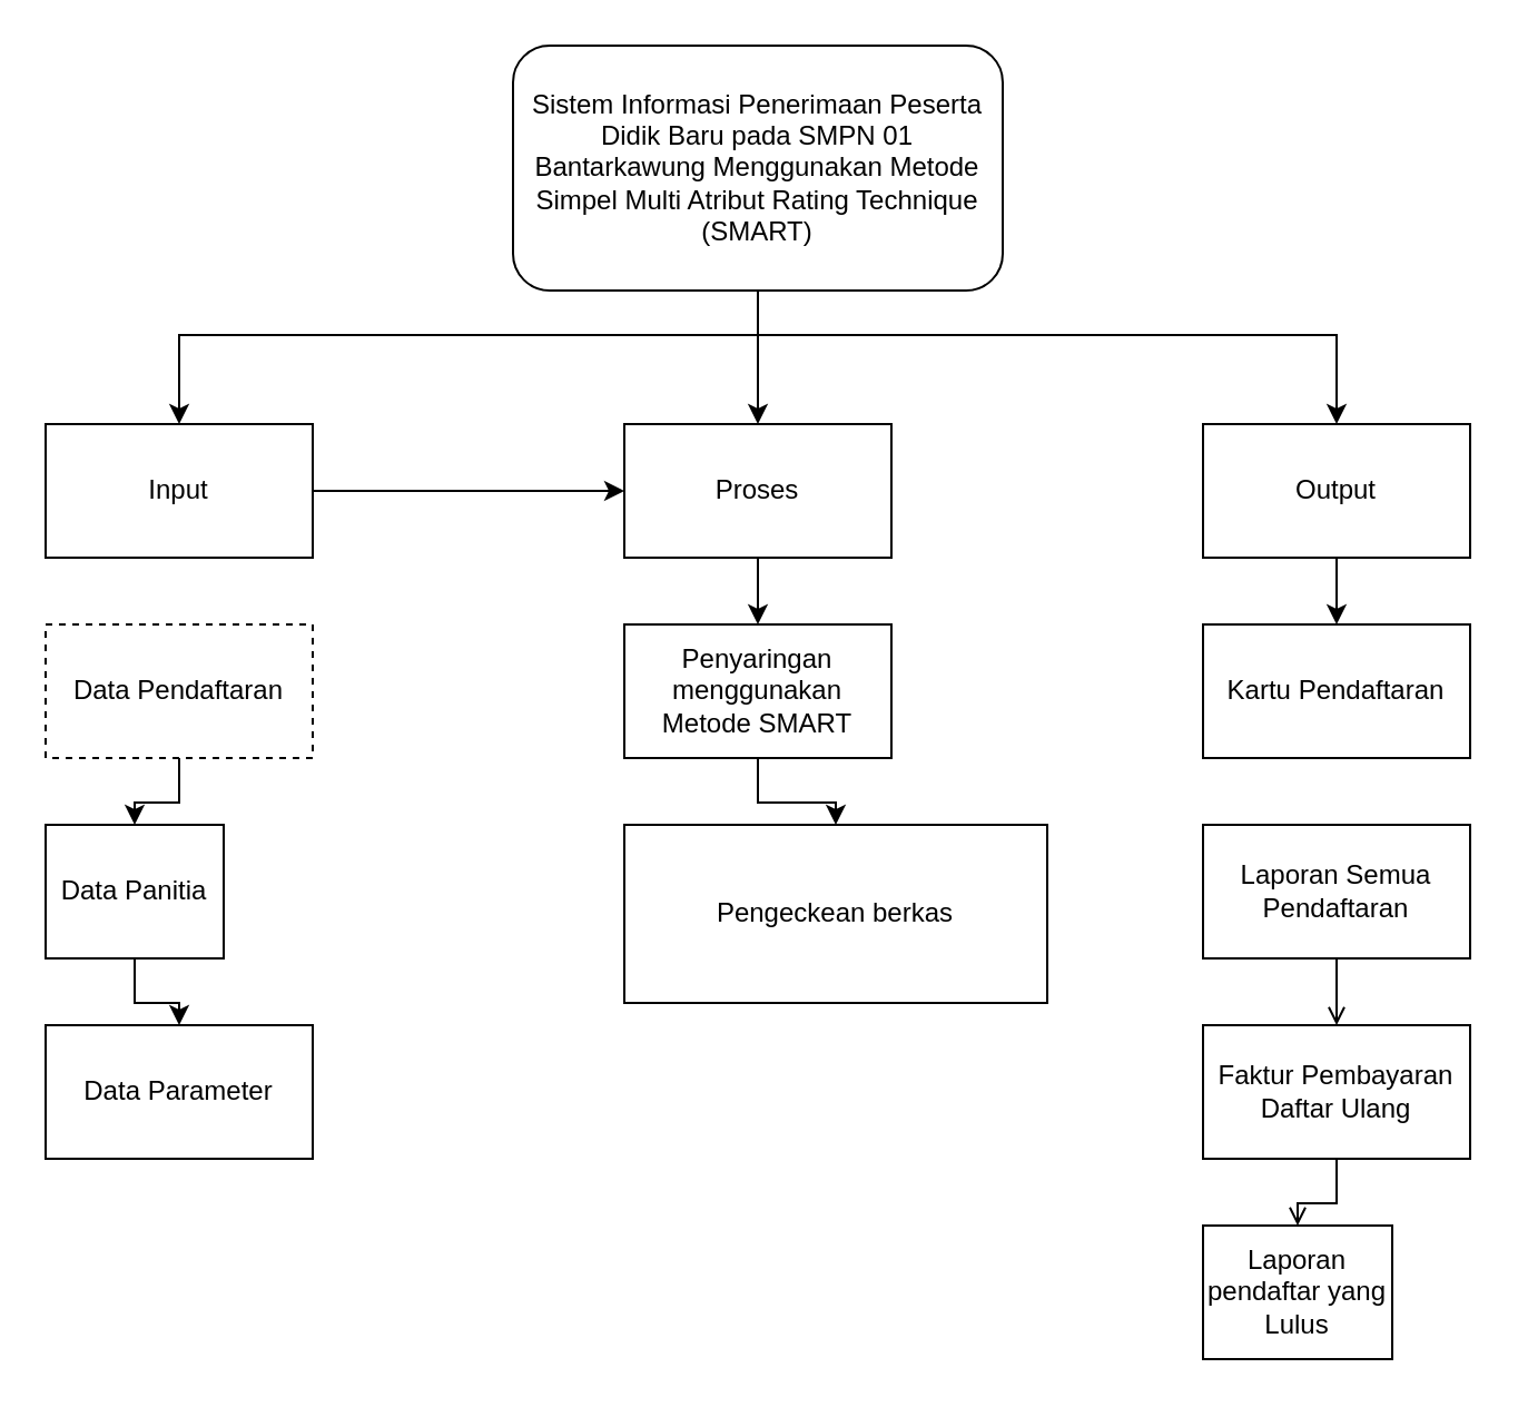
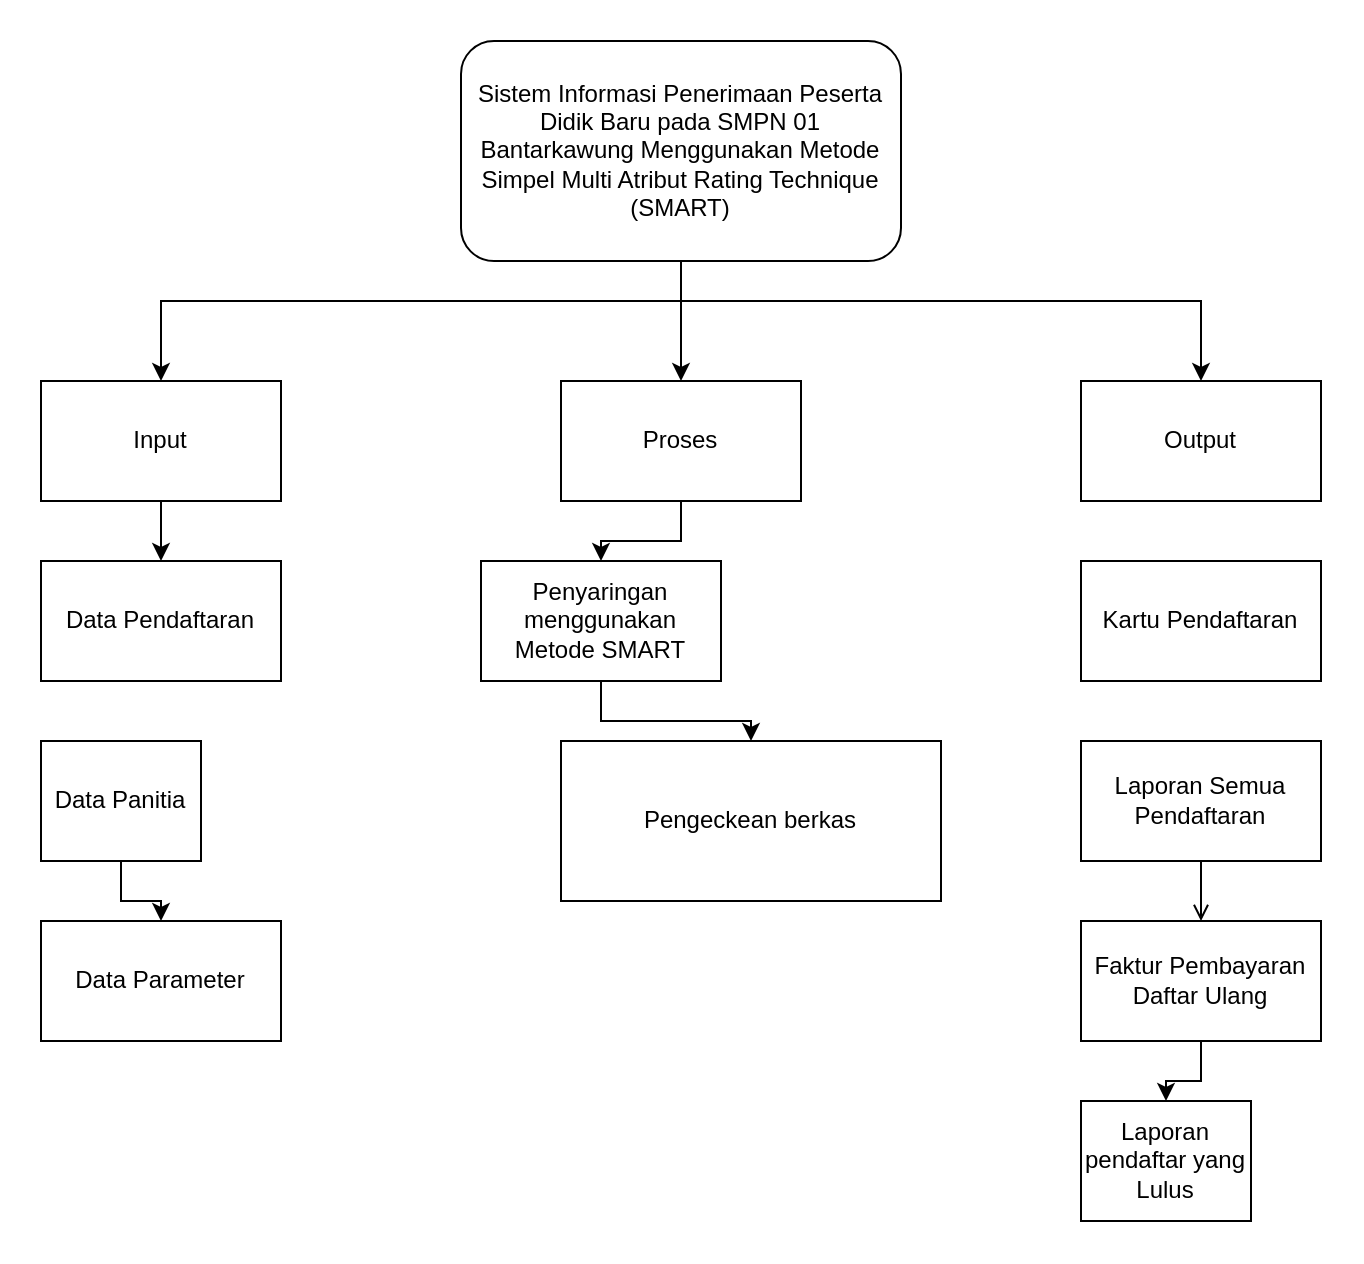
- <mxCell id="6" style="edgeStyle=orthogonalEdgeStyle;rounded=0;orthogonalLoop=1;jettySize=auto;html=1;" edge="1" parent="1" source="7" target="9"><mxGeometry relative="1" as="geometry" /></mxCell>
+ <mxCell id="6" style="edgeStyle=orthogonalEdgeStyle;rounded=0;orthogonalLoop=1;jettySize=auto;html=1;" edge="1" parent="1" source="7" target="13"><mxGeometry relative="1" as="geometry" /></mxCell>
- <mxCell id="10" style="edgeStyle=orthogonalEdgeStyle;rounded=0;orthogonalLoop=1;jettySize=auto;html=1;" edge="1" parent="1" source="11" target="20"><mxGeometry relative="1" as="geometry" /></mxCell>
- <mxCell id="13" value="Data Pendaftaran" style="rounded=0;whiteSpace=wrap;html=1;dashed=1;" vertex="1" parent="1"><mxGeometry x="20" y="280" width="120" height="60" as="geometry" /></mxCell>
+ <mxCell id="13" value="Data Pendaftaran" style="rounded=0;whiteSpace=wrap;html=1;" vertex="1" parent="1"><mxGeometry x="20" y="280" width="120" height="60" as="geometry" /></mxCell>
- <mxCell id="18" value="Penyaringan menggunakan Metode SMART" style="rounded=0;whiteSpace=wrap;html=1;" vertex="1" parent="1"><mxGeometry x="280" y="280" width="120" height="60" as="geometry" /></mxCell>
+ <mxCell id="18" value="Penyaringan menggunakan Metode SMART" style="rounded=0;whiteSpace=wrap;html=1;" vertex="1" parent="1"><mxGeometry x="240" y="280" width="120" height="60" as="geometry" /></mxCell>
- <mxCell id="12" style="edgeStyle=orthogonalEdgeStyle;rounded=0;orthogonalLoop=1;jettySize=auto;html=1;" edge="1" parent="1" source="13" target="16"><mxGeometry relative="1" as="geometry" /></mxCell>
- <mxCell id="23" style="edgeStyle=orthogonalEdgeStyle;rounded=0;orthogonalLoop=1;jettySize=auto;html=1;endArrow=open;" edge="1" parent="1" source="24" target="25"><mxGeometry relative="1" as="geometry" /></mxCell>
+ <mxCell id="23" style="edgeStyle=orthogonalEdgeStyle;rounded=0;orthogonalLoop=1;jettySize=auto;html=1;" edge="1" parent="1" source="24" target="25"><mxGeometry relative="1" as="geometry" /></mxCell>
